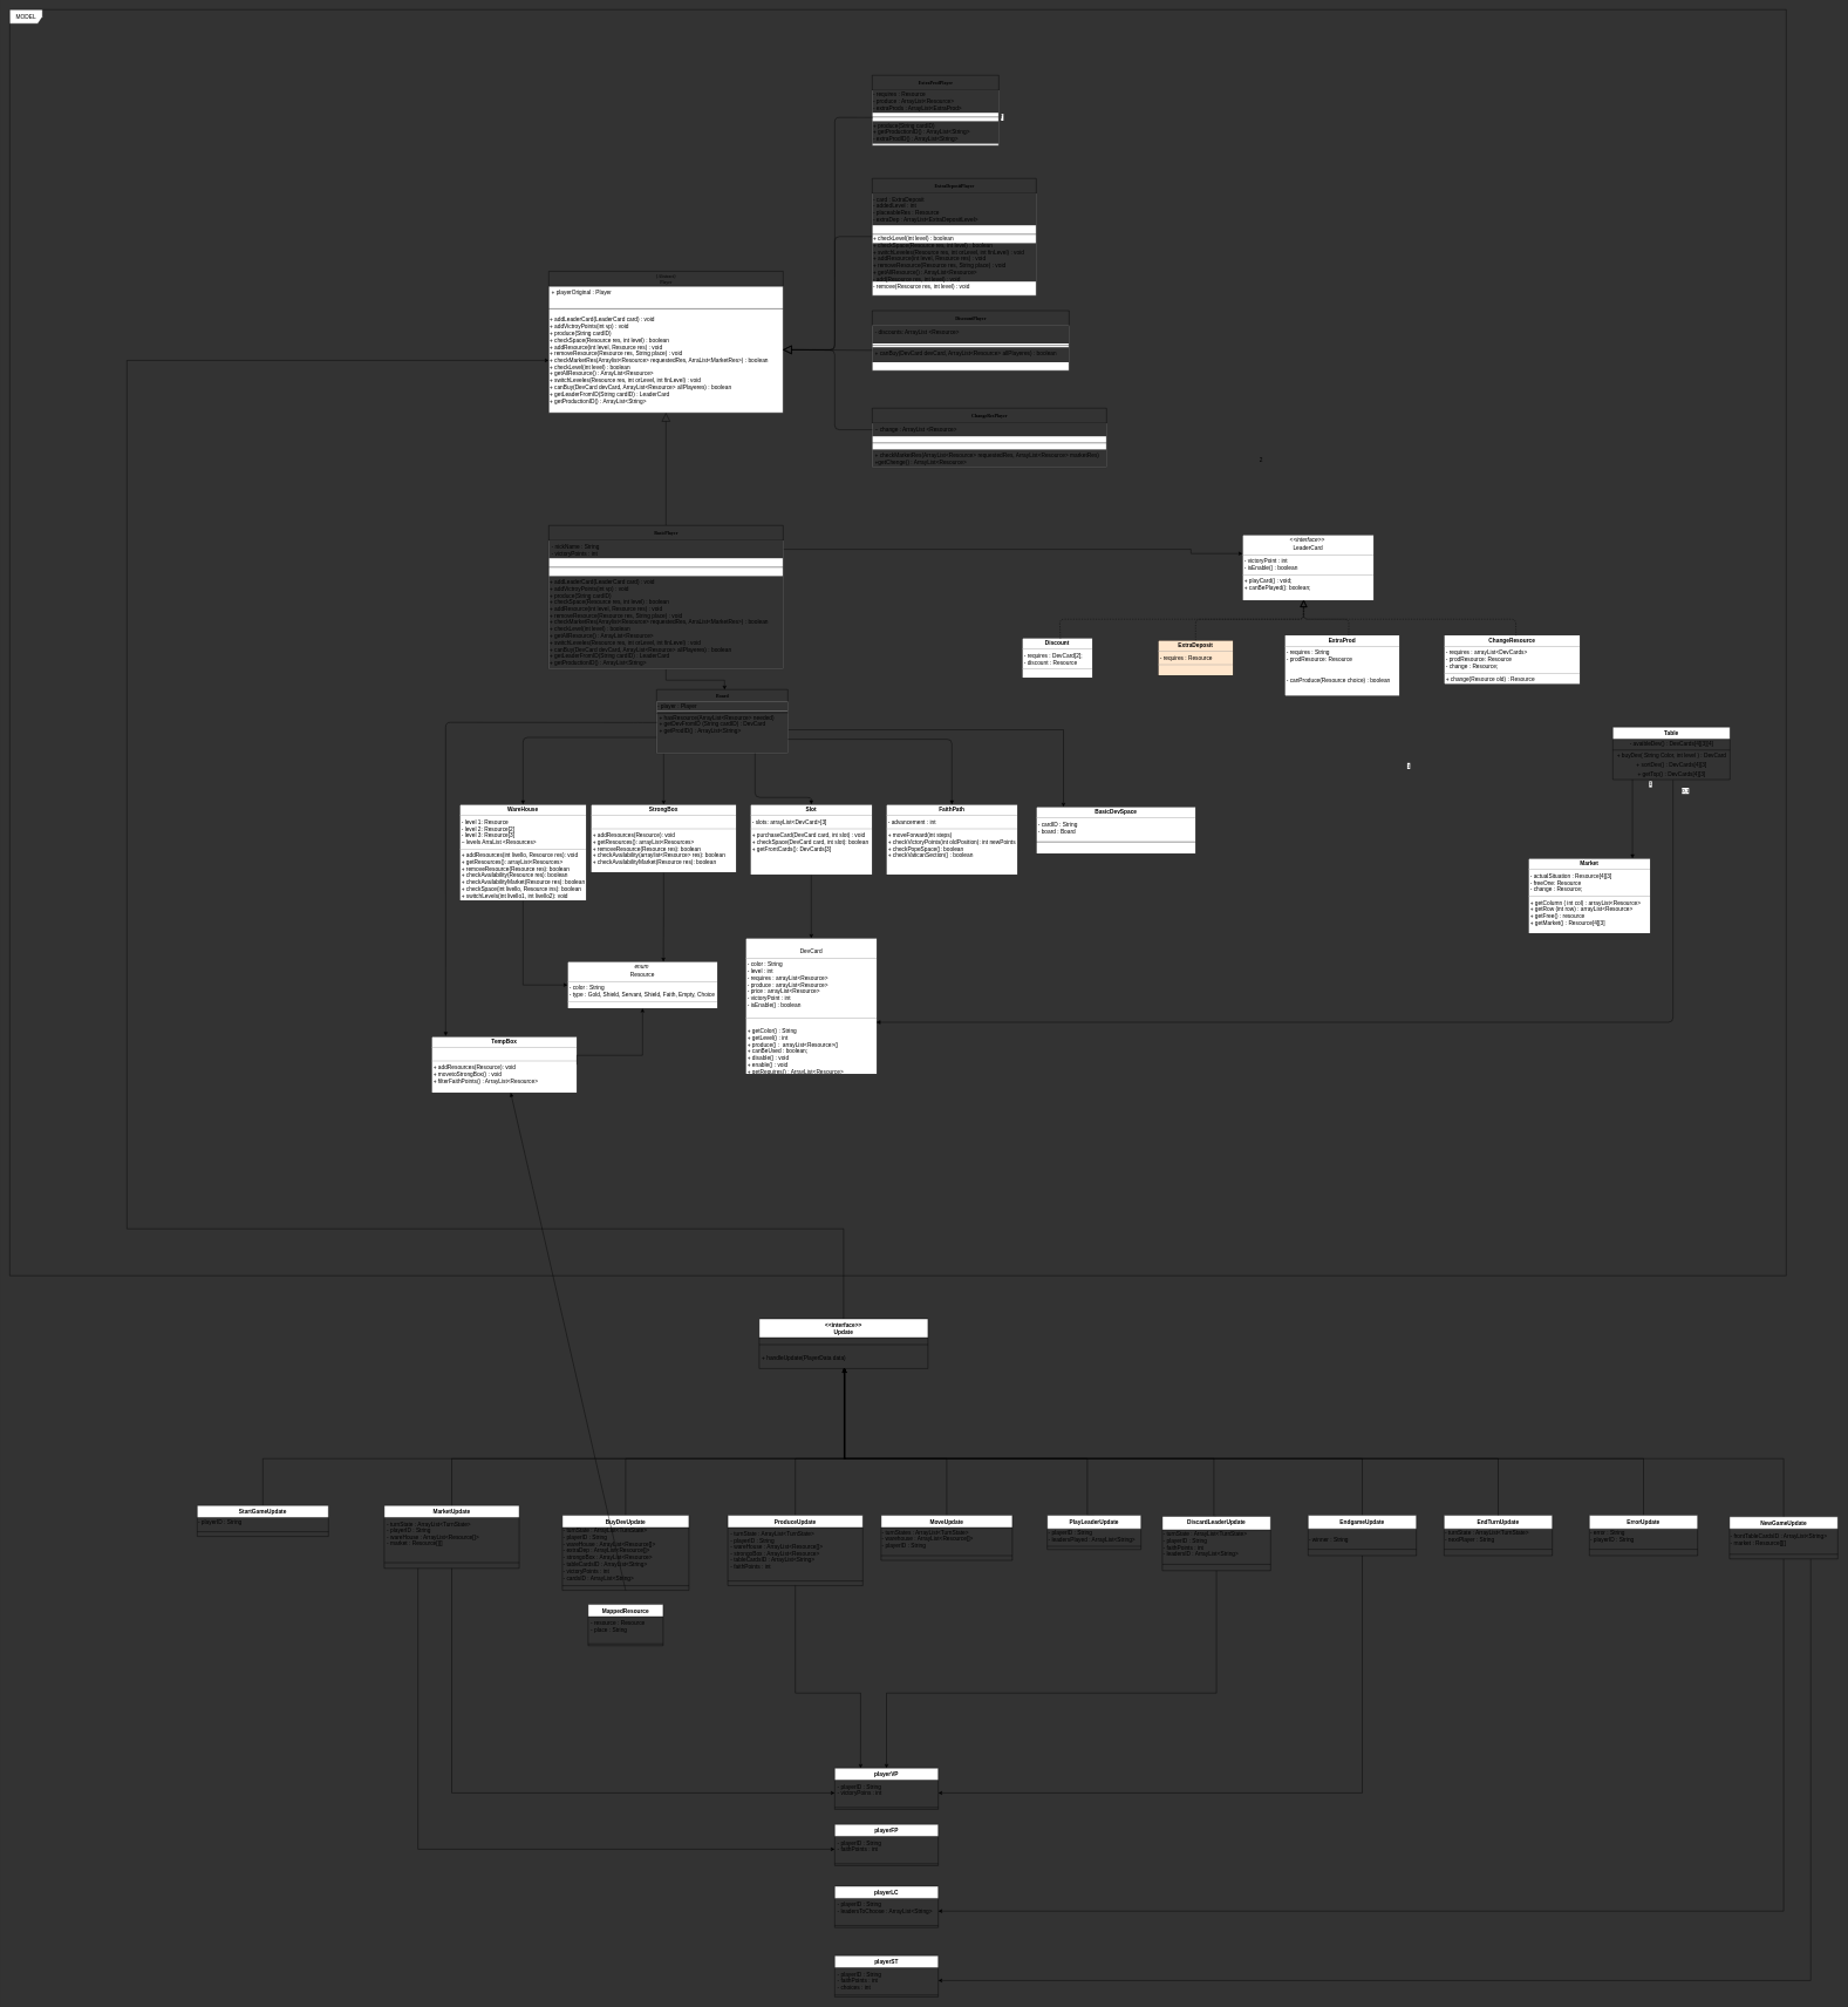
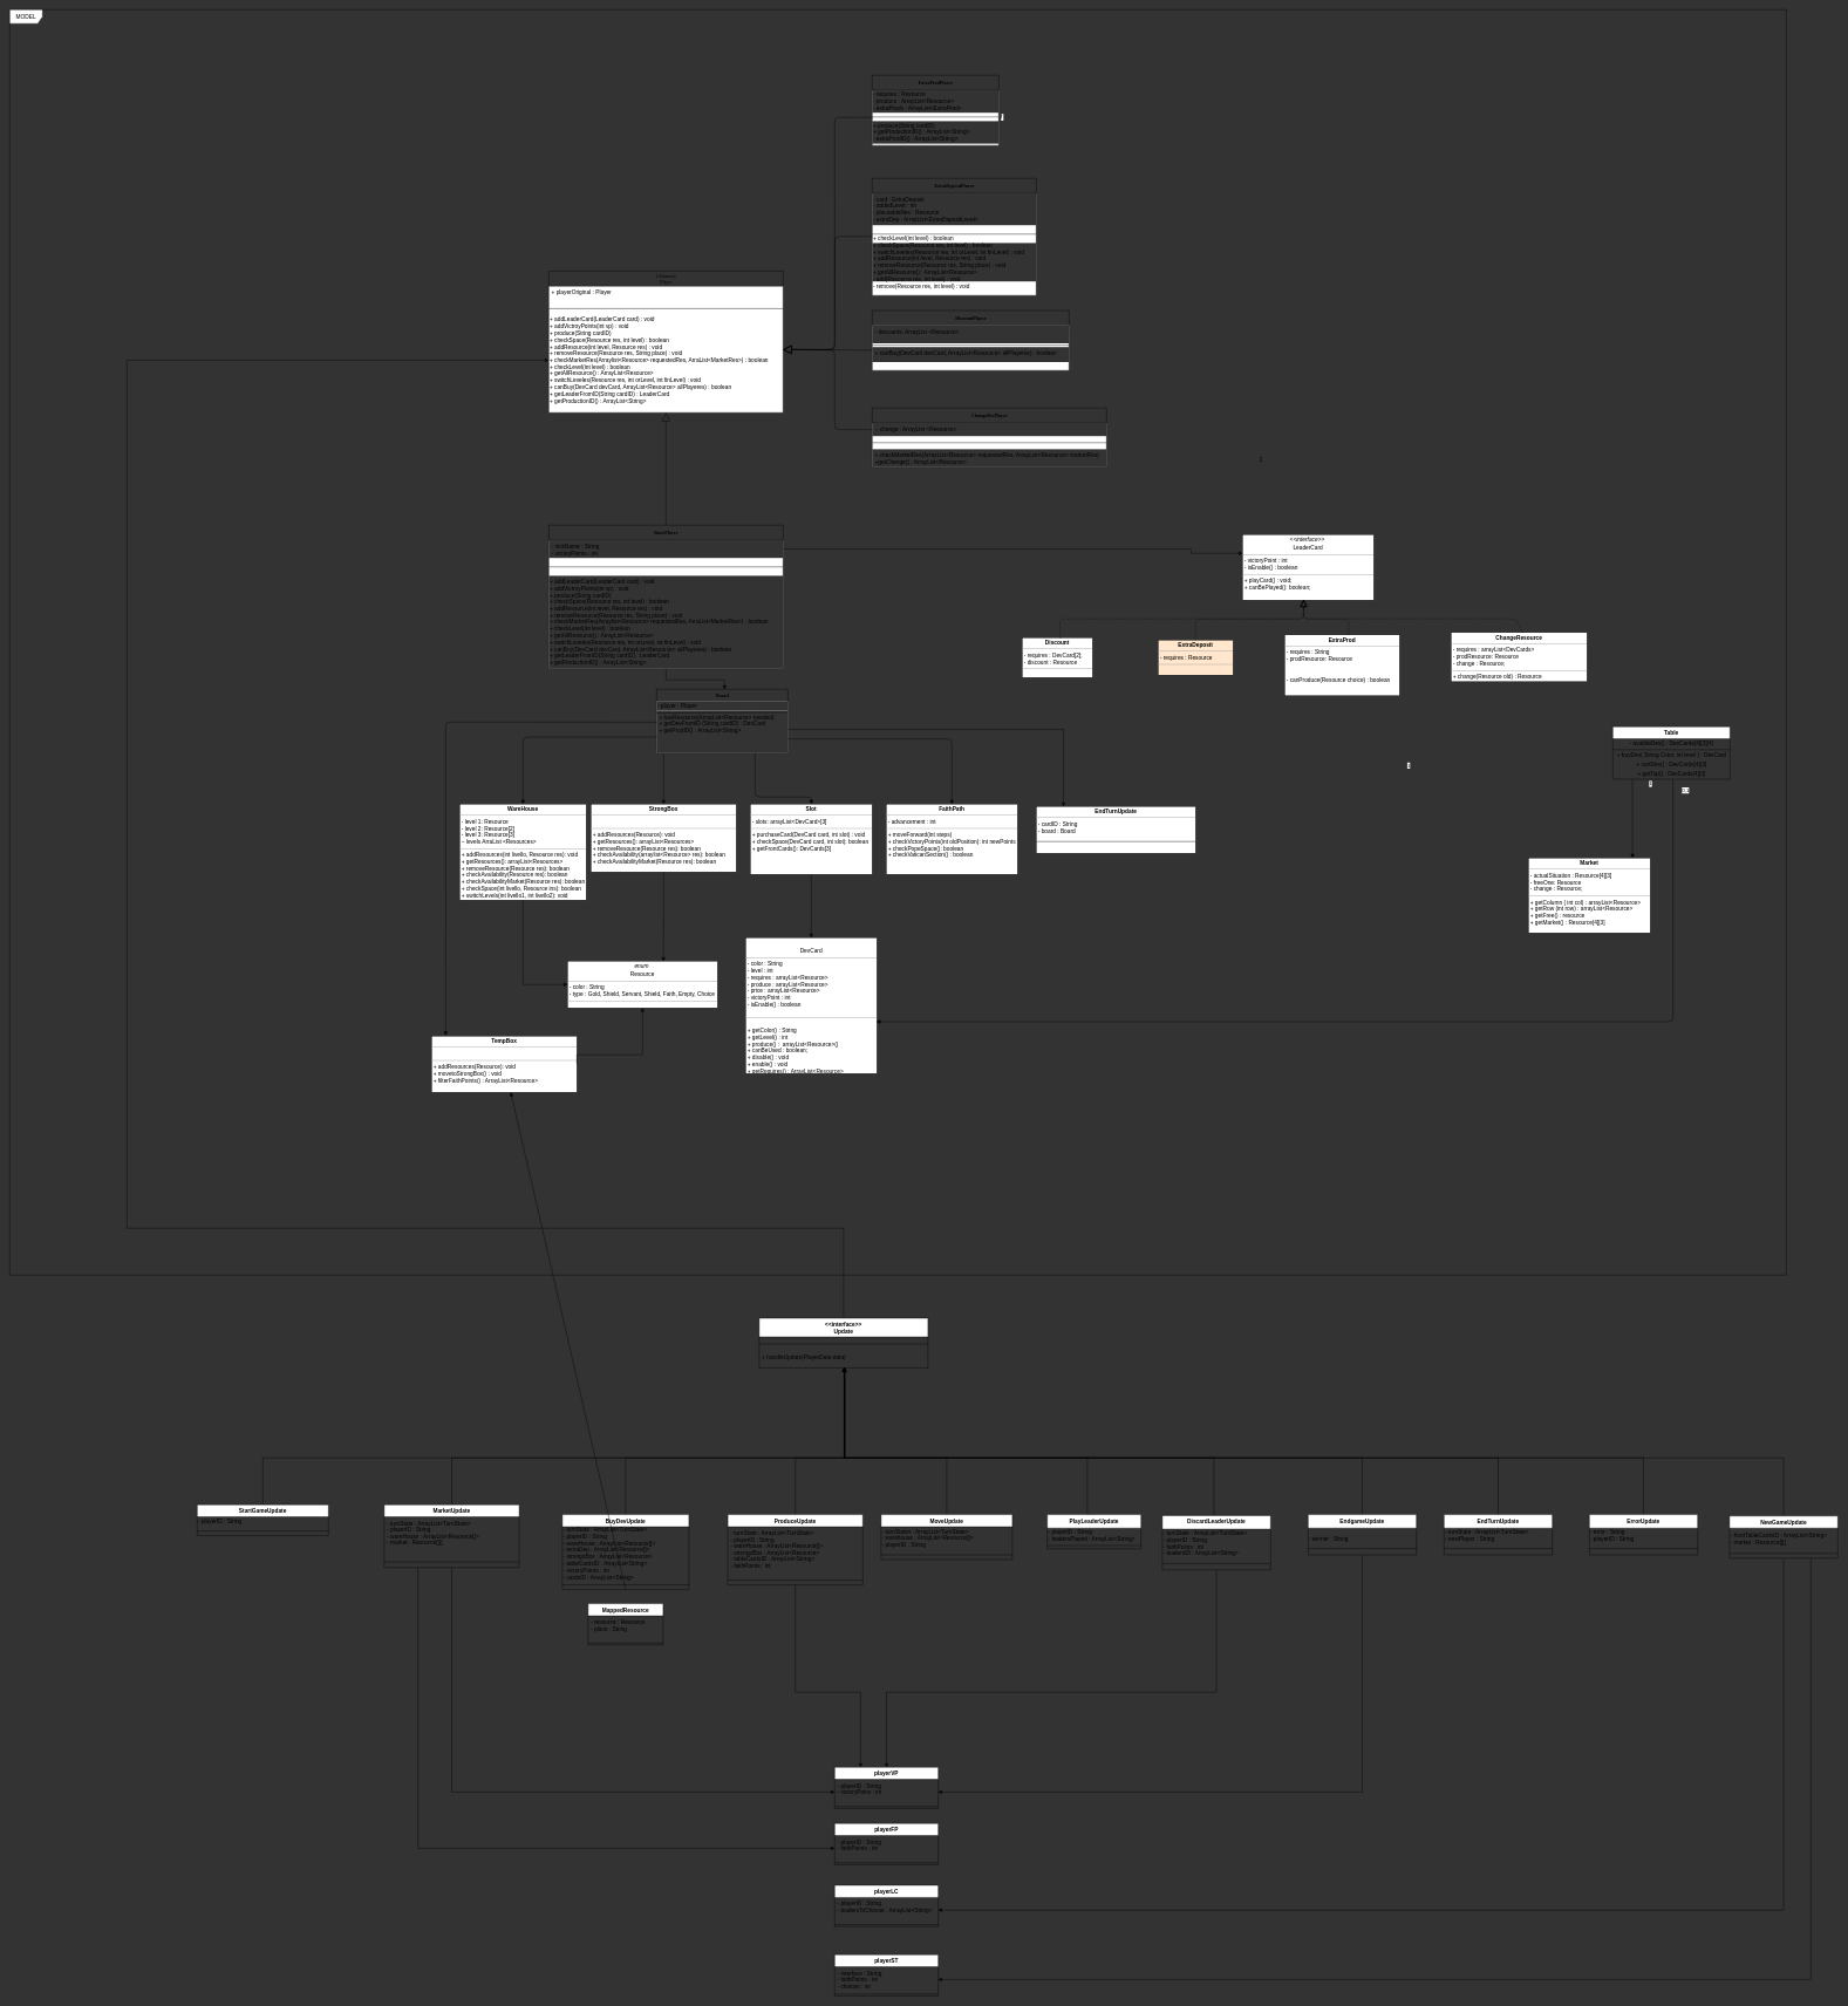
- <mxCell id="31" value="&lt;p style=&quot;margin: 0px ; margin-top: 4px ; text-align: center&quot;&gt;&lt;b&gt;ChangeResource&lt;/b&gt;&lt;/p&gt;&lt;hr size=&quot;1&quot;&gt;&lt;p style=&quot;margin: 0px ; margin-left: 4px&quot;&gt;- requires : arrayList&amp;lt;DevCards&amp;gt;&lt;/p&gt;&lt;p style=&quot;margin: 0px ; margin-left: 4px&quot;&gt;- prodResource: Resource&lt;/p&gt;&lt;p style=&quot;margin: 0px ; margin-left: 4px&quot;&gt;- change : Resource;&lt;/p&gt;&lt;hr size=&quot;1&quot;&gt;&lt;p style=&quot;margin: 0px ; margin-left: 4px&quot;&gt;+ change(Resource old) : Resource&lt;/p&gt;" style="verticalAlign=top;align=left;overflow=fill;fontSize=12;fontFamily=Helvetica;html=1;rounded=0;shadow=0;comic=0;labelBackgroundColor=none;strokeWidth=1" parent="1" vertex="1"><mxGeometry x="3080" y="1354" width="290" height="105" as="geometry" /></mxCell>
+ <mxCell id="31" value="&lt;p style=&quot;margin: 0px ; margin-top: 4px ; text-align: center&quot;&gt;&lt;b&gt;ChangeResource&lt;/b&gt;&lt;/p&gt;&lt;hr size=&quot;1&quot;&gt;&lt;p style=&quot;margin: 0px ; margin-left: 4px&quot;&gt;- requires : arrayList&amp;lt;DevCards&amp;gt;&lt;/p&gt;&lt;p style=&quot;margin: 0px ; margin-left: 4px&quot;&gt;- prodResource: Resource&lt;/p&gt;&lt;p style=&quot;margin: 0px ; margin-left: 4px&quot;&gt;- change : Resource;&lt;/p&gt;&lt;hr size=&quot;1&quot;&gt;&lt;p style=&quot;margin: 0px ; margin-left: 4px&quot;&gt;+ change(Resource old) : Resource&lt;/p&gt;" style="verticalAlign=top;align=left;overflow=fill;fontSize=12;fontFamily=Helvetica;html=1;rounded=0;shadow=0;comic=0;labelBackgroundColor=none;strokeWidth=1" parent="1" vertex="1"><mxGeometry x="3095" y="1349" width="290" height="105" as="geometry" /></mxCell>
- <mxCell id="37" value="&lt;p style=&quot;margin: 0px ; margin-top: 4px ; text-align: center&quot;&gt;&lt;b&gt;BasicDevSpace&lt;/b&gt;&lt;br&gt;&lt;/p&gt;&lt;hr size=&quot;1&quot;&gt;&lt;p style=&quot;margin: 0px ; margin-left: 4px&quot;&gt;- cardID : String&lt;/p&gt;&lt;p style=&quot;margin: 0px ; margin-left: 4px&quot;&gt;- board : Board&lt;/p&gt;&lt;p style=&quot;margin: 0px ; margin-left: 4px&quot;&gt;&lt;br&gt;&lt;/p&gt;&lt;p style=&quot;margin: 0px ; margin-left: 4px&quot;&gt;&lt;br&gt;&lt;/p&gt;&lt;p style=&quot;margin: 0px ; margin-left: 4px&quot;&gt;&lt;br&gt;&lt;/p&gt;&lt;p style=&quot;margin: 0px ; margin-left: 4px&quot;&gt;&lt;br&gt;&lt;/p&gt;" style="verticalAlign=top;align=left;overflow=fill;fontSize=12;fontFamily=Helvetica;html=1;rounded=0;shadow=0;comic=0;labelBackgroundColor=none;strokeWidth=1" parent="1" vertex="1"><mxGeometry x="2210" y="1720" width="340" height="100" as="geometry" /></mxCell>
+ <mxCell id="37" value="&lt;p style=&quot;margin: 0px ; margin-top: 4px ; text-align: center&quot;&gt;&lt;b&gt;EndTurnUpdate&lt;/b&gt;&lt;br&gt;&lt;/p&gt;&lt;hr size=&quot;1&quot;&gt;&lt;p style=&quot;margin: 0px ; margin-left: 4px&quot;&gt;- cardID : String&lt;/p&gt;&lt;p style=&quot;margin: 0px ; margin-left: 4px&quot;&gt;- board : Board&lt;/p&gt;&lt;p style=&quot;margin: 0px ; margin-left: 4px&quot;&gt;&lt;br&gt;&lt;/p&gt;&lt;p style=&quot;margin: 0px ; margin-left: 4px&quot;&gt;&lt;br&gt;&lt;/p&gt;&lt;p style=&quot;margin: 0px ; margin-left: 4px&quot;&gt;&lt;br&gt;&lt;/p&gt;&lt;p style=&quot;margin: 0px ; margin-left: 4px&quot;&gt;&lt;br&gt;&lt;/p&gt;" style="verticalAlign=top;align=left;overflow=fill;fontSize=12;fontFamily=Helvetica;html=1;rounded=0;shadow=0;comic=0;labelBackgroundColor=none;strokeWidth=1" parent="1" vertex="1"><mxGeometry x="2210" y="1720" width="340" height="100" as="geometry" /></mxCell>
- <mxCell id="138" value="- playerID : String&#10;- faithPoints : int&#10;- choices : int" style="text;strokeColor=none;fillColor=none;align=left;verticalAlign=top;spacingLeft=4;spacingRight=4;overflow=hidden;rotatable=0;points=[[0,0.5],[1,0.5]];portConstraint=eastwest;" parent="137" vertex="1"><mxGeometry y="26" width="221" height="54" as="geometry" /></mxCell>
+ <mxCell id="138" value="- interface : String&#10;- faithPoints : int&#10;- choices : int" style="text;strokeColor=none;fillColor=none;align=left;verticalAlign=top;spacingLeft=4;spacingRight=4;overflow=hidden;rotatable=0;points=[[0,0.5],[1,0.5]];portConstraint=eastwest;" parent="137" vertex="1"><mxGeometry y="26" width="221" height="54" as="geometry" /></mxCell>
